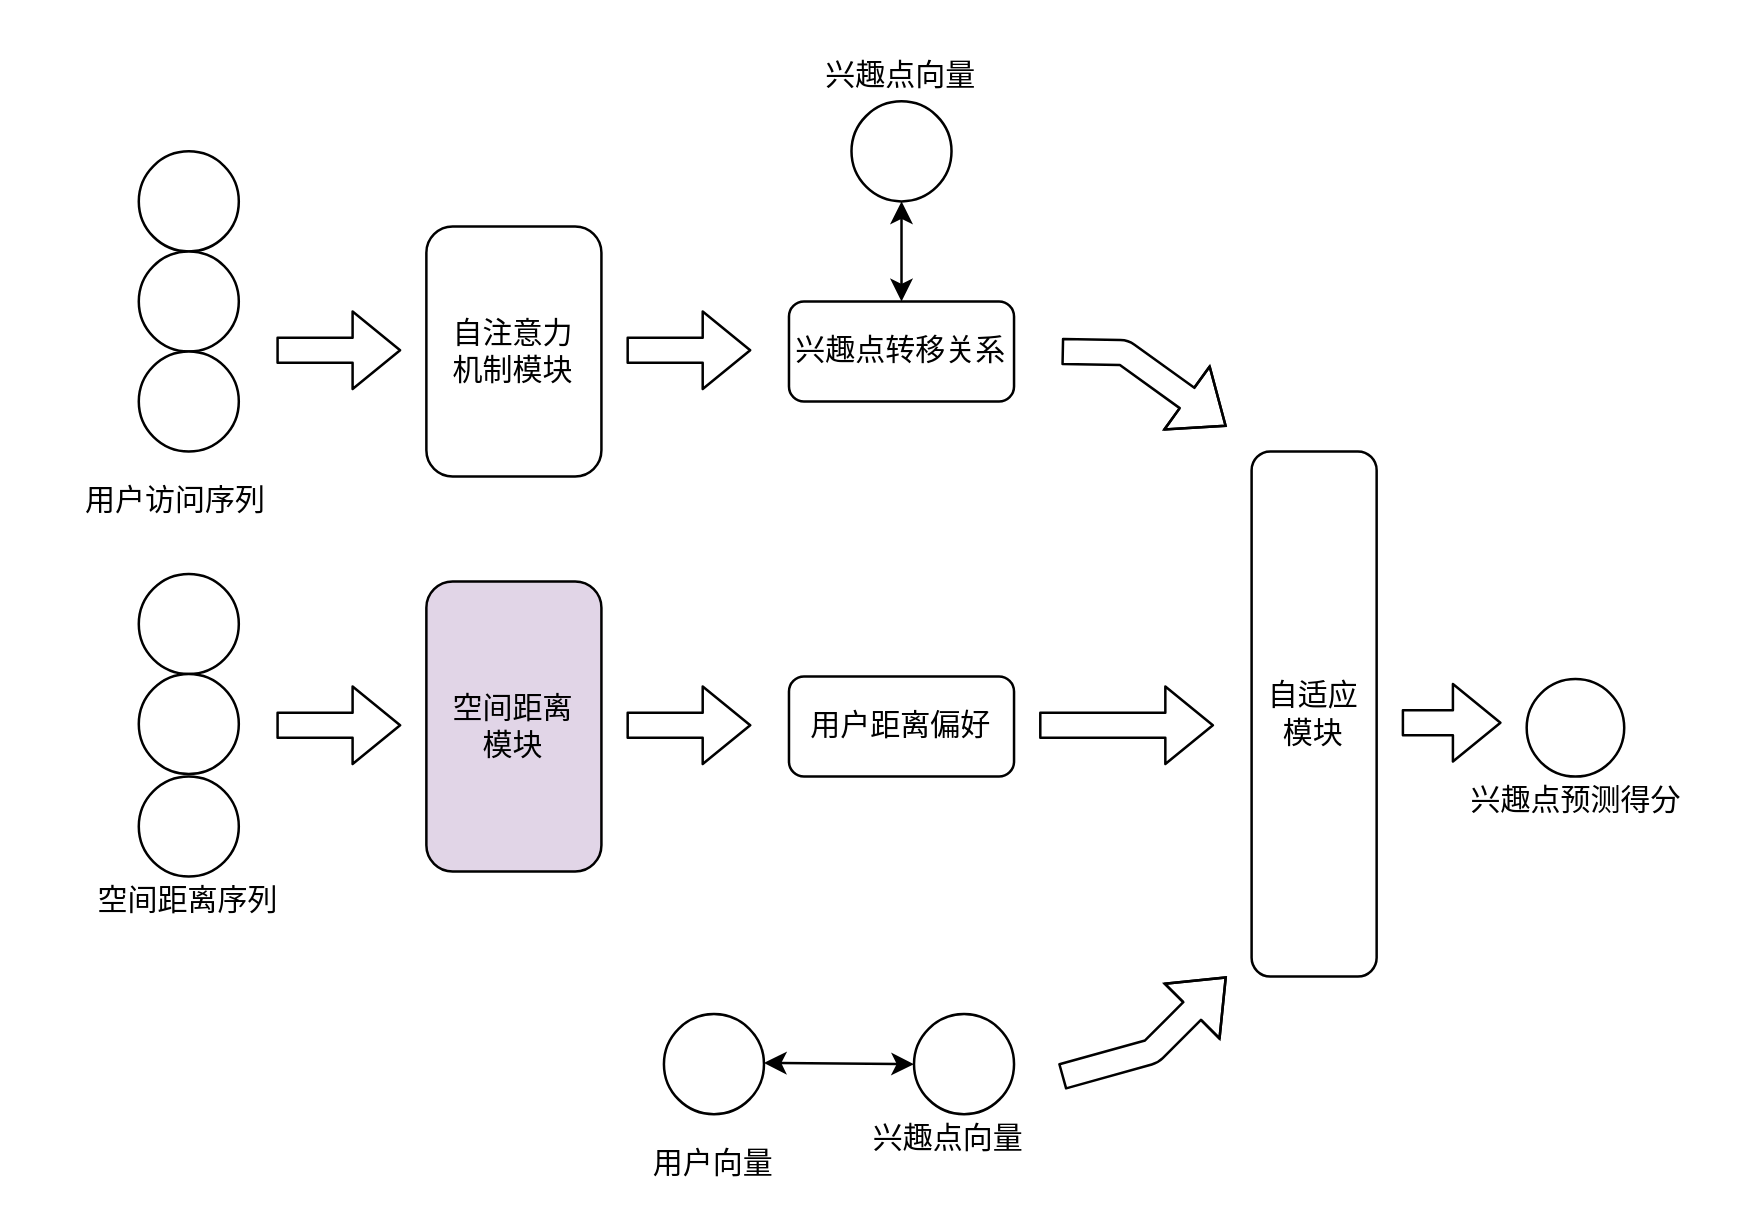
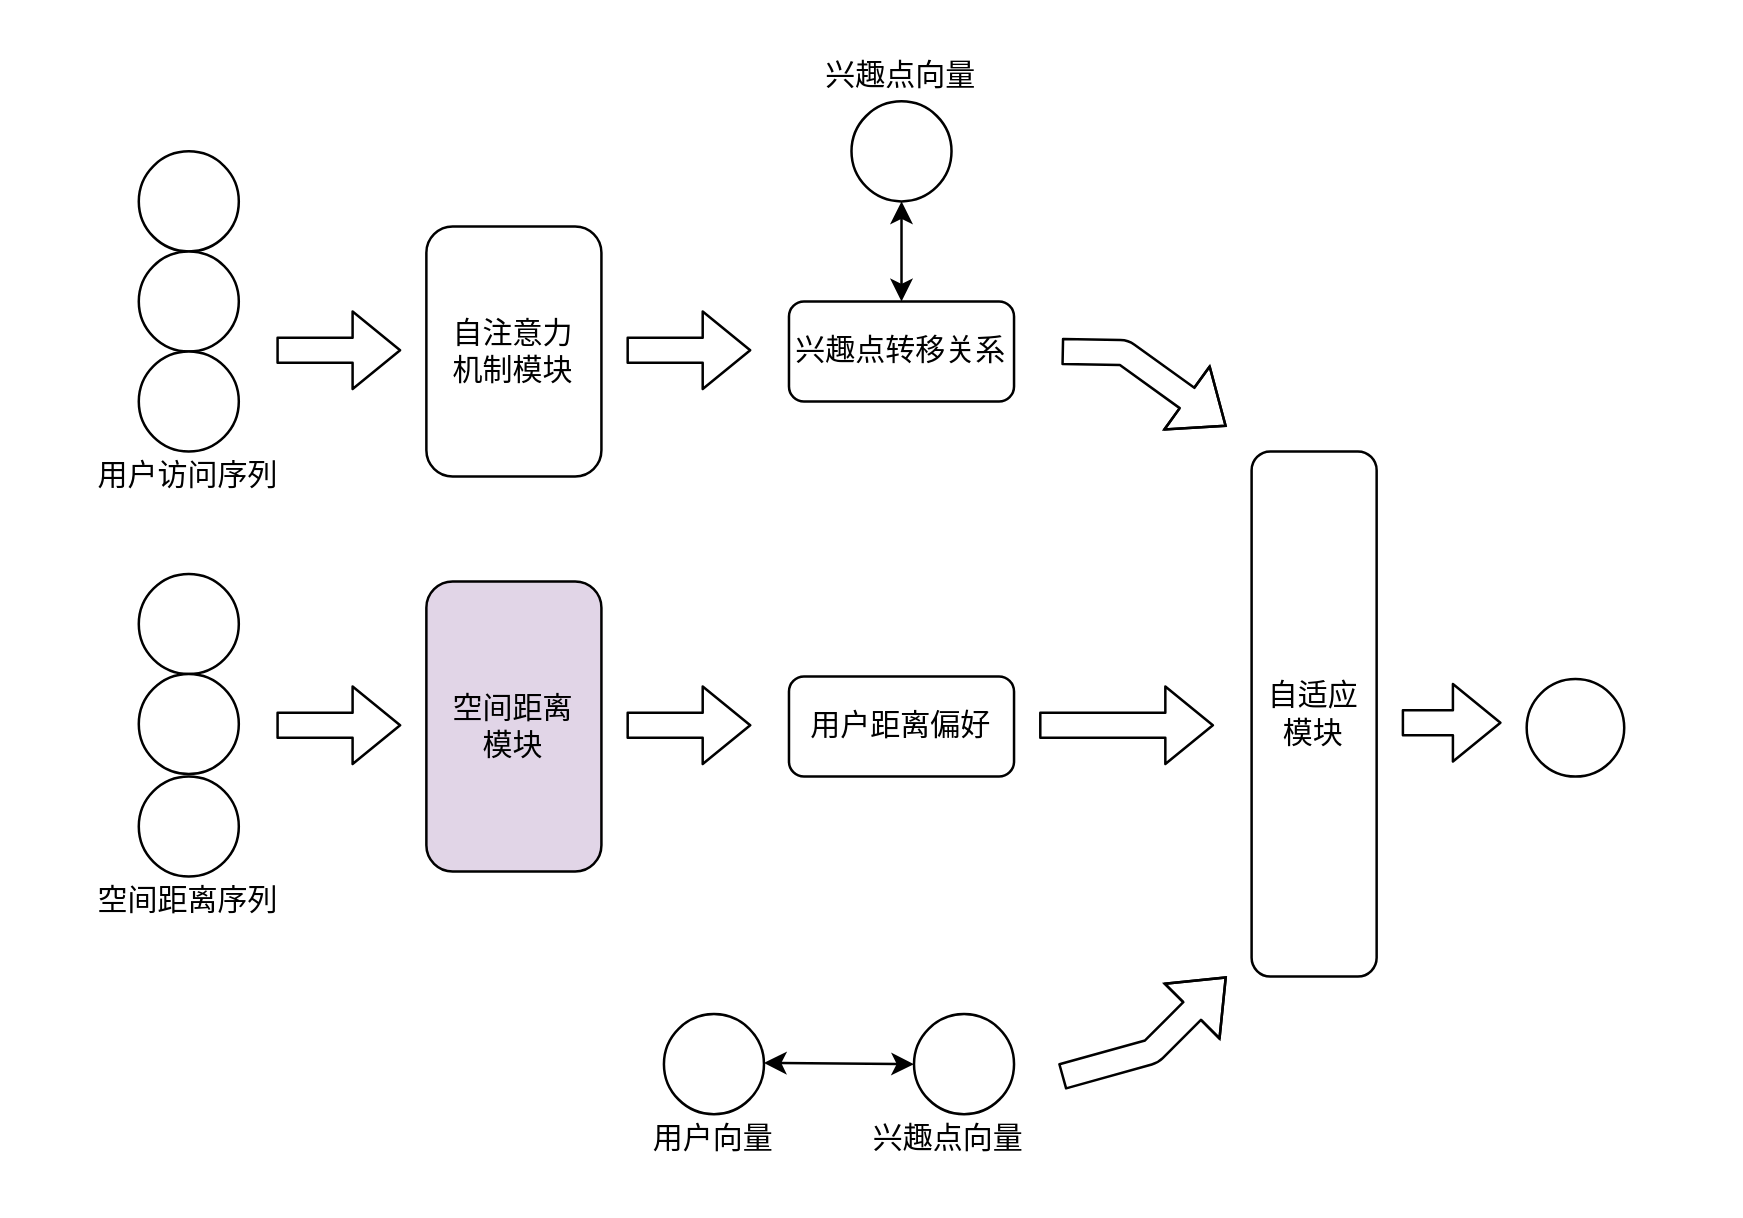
- <mxCell id="12" value="用户访问序列" style="text;html=1;strokeColor=none;fillColor=none;align=center;verticalAlign=middle;whiteSpace=wrap;rounded=0;" parent="1" vertex="1"><mxGeometry x="15" y="190" width="110" height="20" as="geometry" /></mxCell>
+ <mxCell id="12" value="用户访问序列" style="text;html=1;strokeColor=none;fillColor=none;align=center;verticalAlign=middle;whiteSpace=wrap;rounded=0;" parent="1" vertex="1"><mxGeometry x="20" y="180" width="110" height="20" as="geometry" /></mxCell>
- <mxCell id="33" value="兴趣点预测得分" style="text;html=1;strokeColor=none;fillColor=none;align=center;verticalAlign=middle;whiteSpace=wrap;rounded=0;" vertex="1" parent="1"><mxGeometry x="584.5" y="310" width="90" height="20" as="geometry" /></mxCell>
- <mxCell id="27" value="用户向量" style="text;html=1;strokeColor=none;fillColor=none;align=center;verticalAlign=middle;whiteSpace=wrap;rounded=0;" vertex="1" parent="1"><mxGeometry x="260" y="455" width="50" height="20" as="geometry" /></mxCell>
+ <mxCell id="27" value="用户向量" style="text;html=1;strokeColor=none;fillColor=none;align=center;verticalAlign=middle;whiteSpace=wrap;rounded=0;" vertex="1" parent="1"><mxGeometry x="260" y="445" width="50" height="20" as="geometry" /></mxCell>
